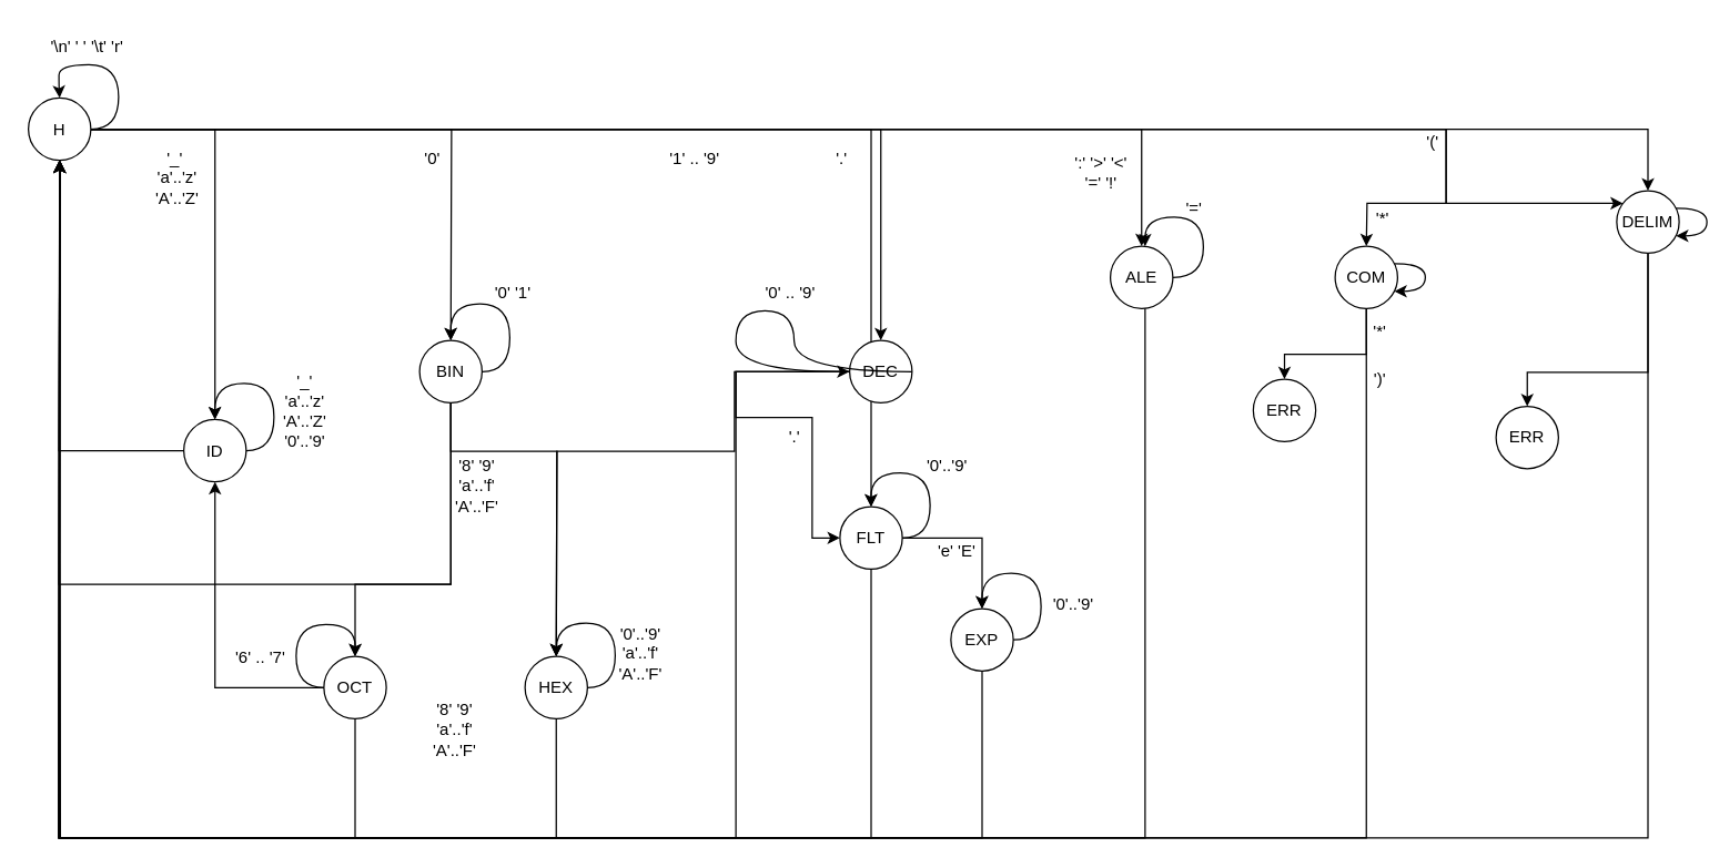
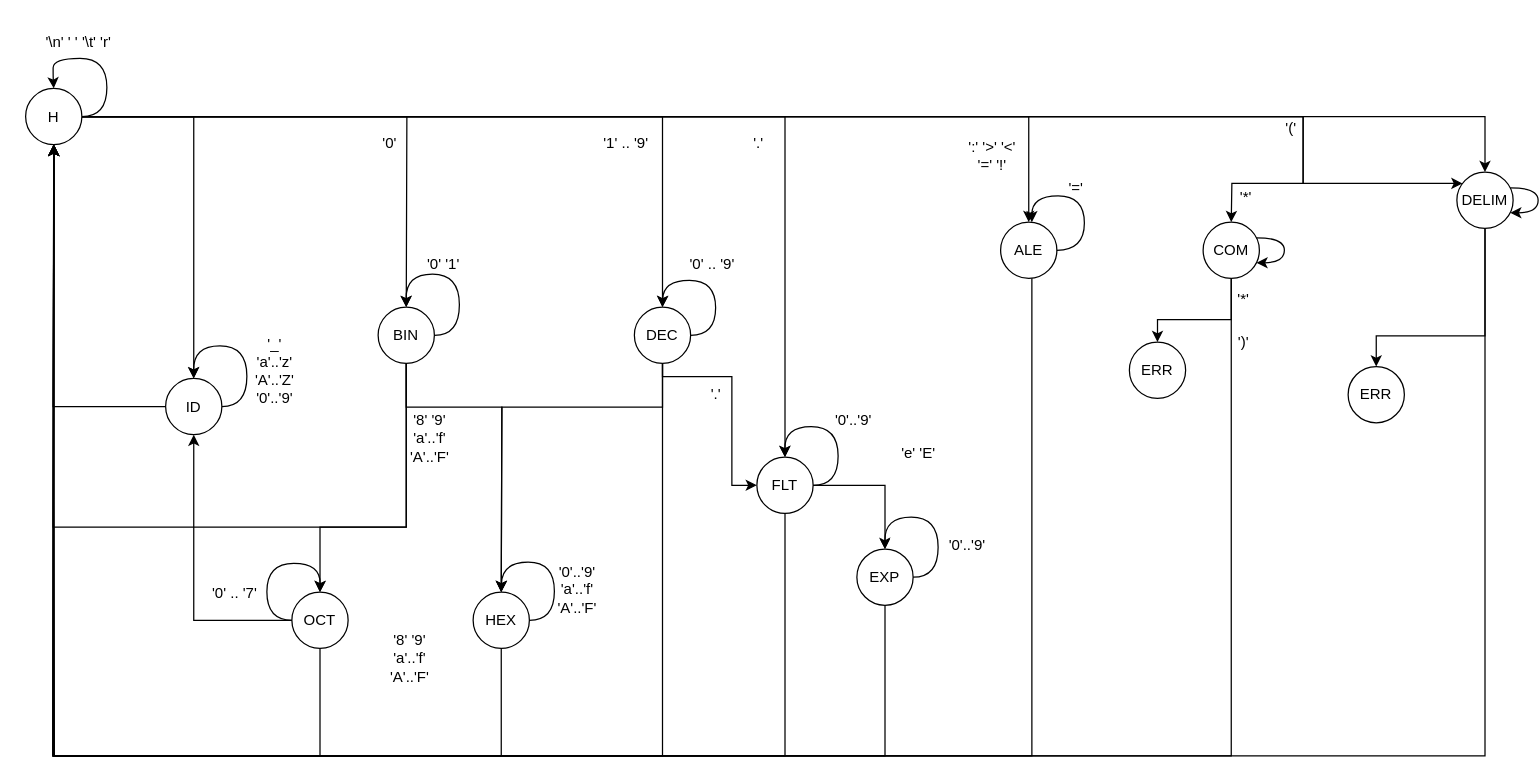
- <mxCell id="15" value="'_'&amp;nbsp;&lt;br&gt;'a'..'z'&lt;br&gt;'A'..'Z'" style="text;html=1;align=center;verticalAlign=middle;resizable=0;points=[];autosize=1;strokeColor=none;fillColor=none;" vertex="1" parent="1"><mxGeometry x="102" y="100.5" width="49" height="55" as="geometry" /></mxCell>
- <mxCell id="39" value="'0' '1'" style="text;html=1;align=center;verticalAlign=middle;resizable=0;points=[];autosize=1;strokeColor=none;fillColor=none;" vertex="1" parent="1"><mxGeometry x="347" y="197.5" width="44" height="26" as="geometry" /></mxCell>
+ <mxCell id="39" value="'0' '1'" style="text;html=1;align=center;verticalAlign=middle;resizable=0;points=[];autosize=1;strokeColor=none;fillColor=none;" vertex="1" parent="1"><mxGeometry x="332" y="197.5" width="44" height="26" as="geometry" /></mxCell>
- <mxCell id="23" value="DEC" style="ellipse;whiteSpace=wrap;html=1;" vertex="1" parent="1"><mxGeometry x="612" y="245" width="45" height="45" as="geometry" /></mxCell>
+ <mxCell id="23" value="DEC" style="ellipse;whiteSpace=wrap;html=1;" vertex="1" parent="1"><mxGeometry x="507" y="245" width="45" height="45" as="geometry" /></mxCell>
- <mxCell id="56" value="'e' 'E'" style="text;html=1;align=center;verticalAlign=middle;resizable=0;points=[];autosize=1;strokeColor=none;fillColor=none;" vertex="1" parent="1"><mxGeometry x="666" y="384" width="45" height="26" as="geometry" /></mxCell>
+ <mxCell id="56" value="'e' 'E'" style="text;html=1;align=center;verticalAlign=middle;resizable=0;points=[];autosize=1;strokeColor=none;fillColor=none;" vertex="1" parent="1"><mxGeometry x="711" y="349" width="45" height="26" as="geometry" /></mxCell>
- <mxCell id="26" style="edgeStyle=orthogonalEdgeStyle;rounded=0;orthogonalLoop=1;jettySize=auto;html=1;" edge="1" parent="1" source="28" target="55"><mxGeometry relative="1" as="geometry" /></mxCell>
+ <mxCell id="26" style="edgeStyle=orthogonalEdgeStyle;rounded=0;orthogonalLoop=1;jettySize=auto;html=1;endArrow=open;" edge="1" parent="1" source="28" target="55"><mxGeometry relative="1" as="geometry" /></mxCell>
- <mxCell id="47" value="'6' .. '7'" style="text;html=1;align=center;verticalAlign=middle;resizable=0;points=[];autosize=1;strokeColor=none;fillColor=none;" vertex="1" parent="1"><mxGeometry x="160" y="461" width="54" height="26" as="geometry" /></mxCell>
+ <mxCell id="47" value="'0' .. '7'" style="text;html=1;align=center;verticalAlign=middle;resizable=0;points=[];autosize=1;strokeColor=none;fillColor=none;" vertex="1" parent="1"><mxGeometry x="160" y="461" width="54" height="26" as="geometry" /></mxCell>
